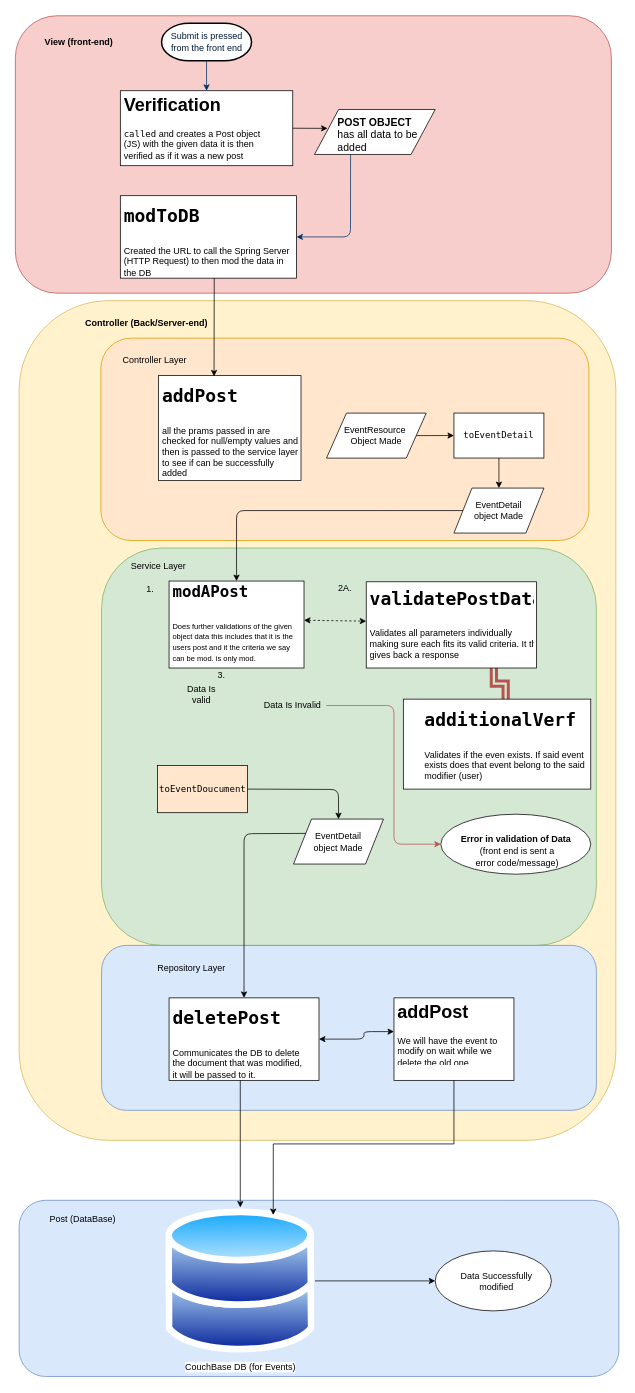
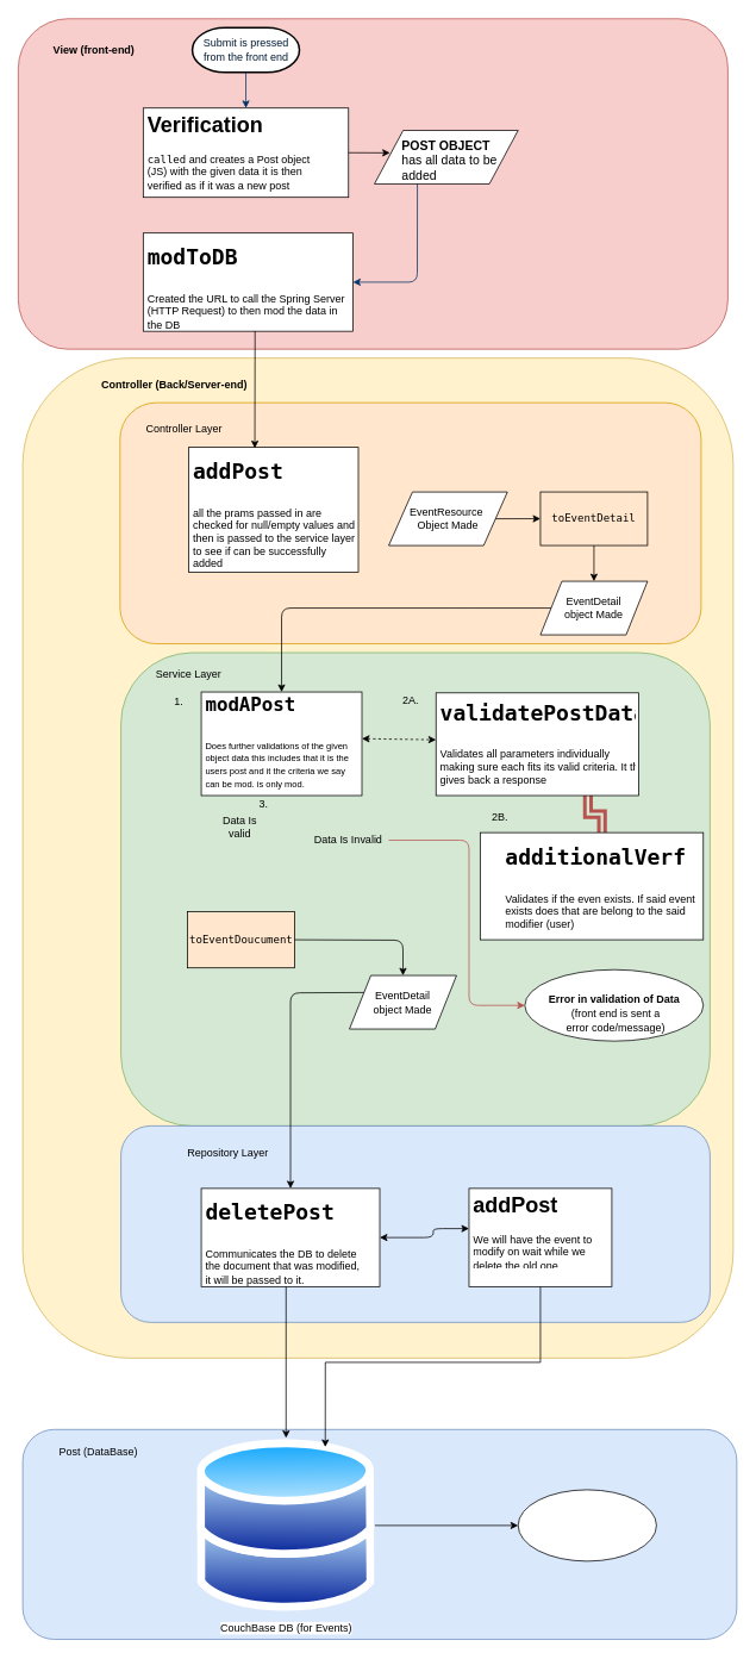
- <mxCell id="27" value="&lt;pre&gt;&lt;span&gt;toEventDetail&lt;/span&gt;&lt;/pre&gt;" style="rounded=0;whiteSpace=wrap;html=1;" parent="1" vertex="1"><mxGeometry x="605" y="549.929" width="120" height="60" as="geometry" /></mxCell>
+ <mxCell id="27" value="&lt;pre&gt;&lt;span&gt;toEventDetail&lt;/span&gt;&lt;/pre&gt;" style="rounded=0;whiteSpace=wrap;html=1;fillColor=#ffe6cc;" parent="1" vertex="1"><mxGeometry x="605" y="549.929" width="120" height="60" as="geometry" /></mxCell>
+ <mxCell id="64" value="2B." style="text;html=1;strokeColor=none;fillColor=none;align=center;verticalAlign=middle;whiteSpace=wrap;rounded=0;" vertex="1" parent="1"><mxGeometry x="540" y="905" width="40" height="20" as="geometry" /></mxCell>
- <mxCell id="63" value="&lt;h1&gt;&lt;pre&gt;additionalVerf&lt;/pre&gt;&lt;/h1&gt;&lt;p&gt;Validates if the even exists. If said event exists does that event belong to the said modifier (user)&lt;/p&gt;" style="text;html=1;strokeColor=none;fillColor=none;spacing=5;spacingTop=-20;whiteSpace=wrap;overflow=hidden;rounded=0;" vertex="1" parent="1"><mxGeometry x="560.5" y="931.5" width="227" height="115" as="geometry" /></mxCell>
+ <mxCell id="63" value="&lt;h1&gt;&lt;pre&gt;additionalVerf&lt;/pre&gt;&lt;/h1&gt;&lt;p&gt;Validates if the even exists. If said event exists does that are belong to the said modifier (user)&lt;/p&gt;" style="text;html=1;strokeColor=none;fillColor=none;spacing=5;spacingTop=-20;whiteSpace=wrap;overflow=hidden;rounded=0;" vertex="1" parent="1"><mxGeometry x="560.5" y="931.5" width="227" height="115" as="geometry" /></mxCell>
- <mxCell id="55" value="Data Successfully modified" style="text;html=1;strokeColor=none;fillColor=none;align=center;verticalAlign=middle;whiteSpace=wrap;rounded=0;" parent="1" vertex="1"><mxGeometry x="601.5" y="1686" width="120" height="43" as="geometry" /></mxCell>
